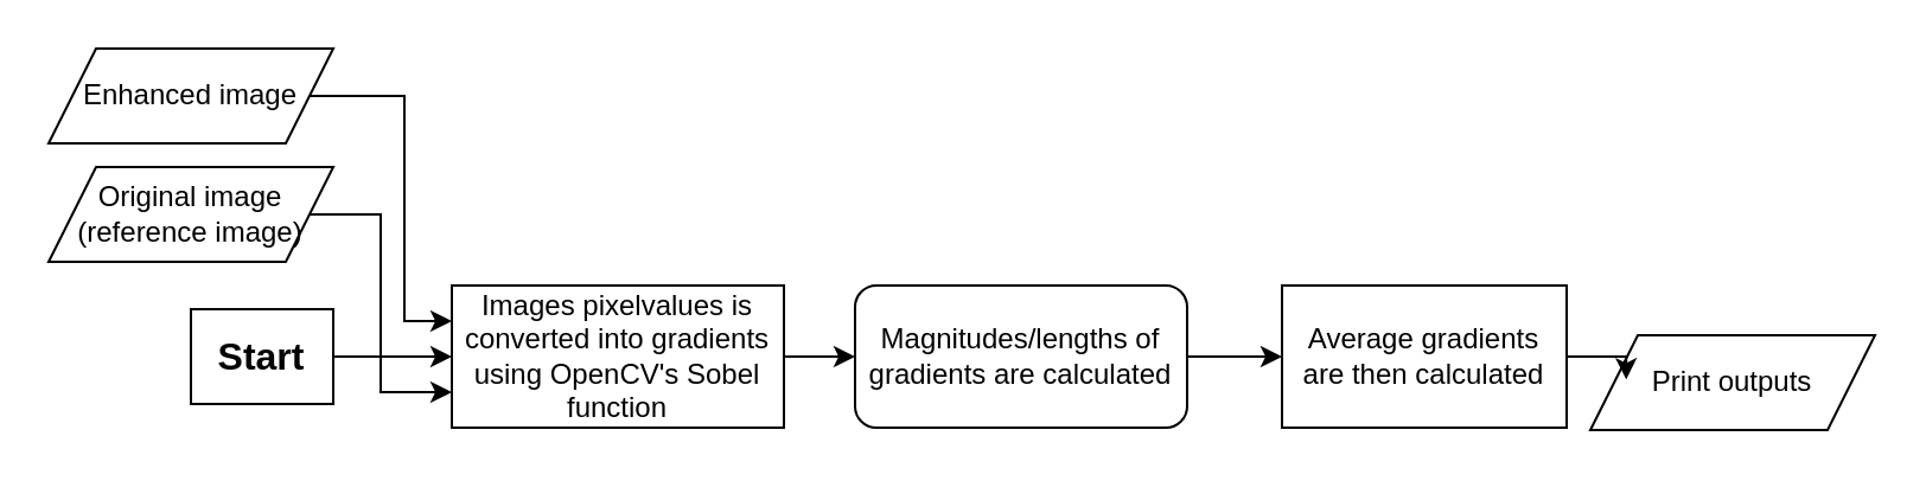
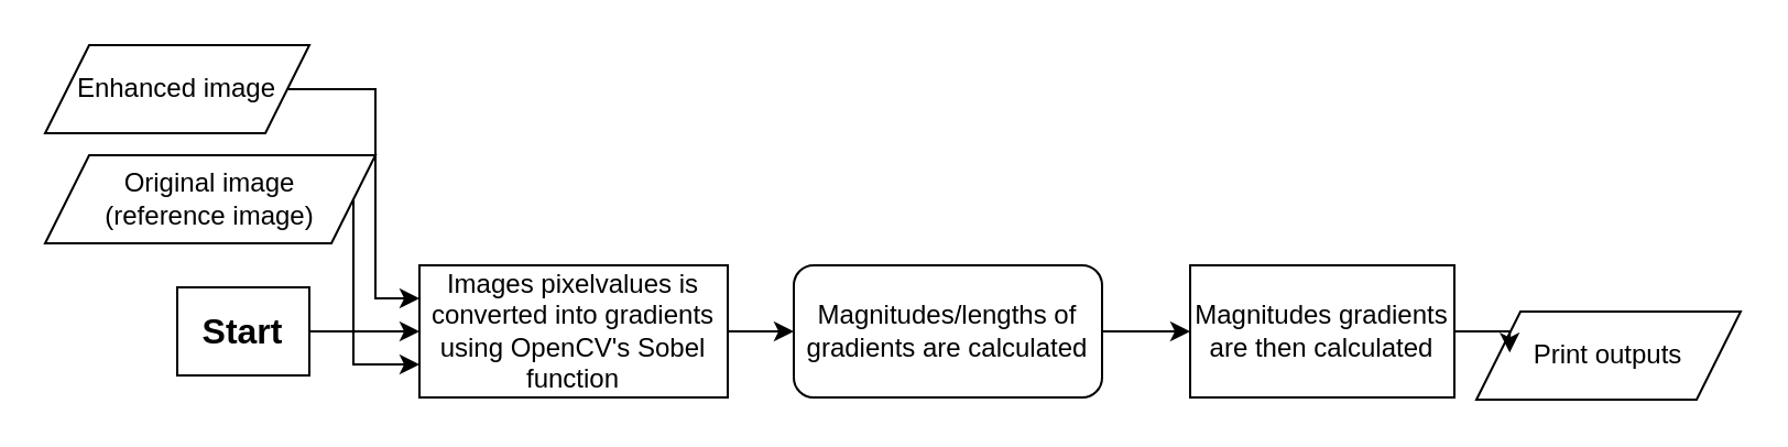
- <mxCell id="3" value="Original image&lt;br&gt;(reference image)" style="shape=parallelogram;perimeter=parallelogramPerimeter;whiteSpace=wrap;html=1;fixedSize=1;" vertex="1" parent="1"><mxGeometry x="20" y="70" width="120" height="40" as="geometry" /></mxCell>
+ <mxCell id="3" value="Original image&lt;br&gt;(reference image)" style="shape=parallelogram;perimeter=parallelogramPerimeter;whiteSpace=wrap;html=1;fixedSize=1;" vertex="1" parent="1"><mxGeometry x="20" y="70" width="150" height="40" as="geometry" /></mxCell>
- <mxCell id="13" value="Average gradients &lt;br&gt;are then calculated" style="whiteSpace=wrap;html=1;rounded=0;" vertex="1" parent="1"><mxGeometry x="540" y="120" width="120" height="60" as="geometry" /></mxCell>
+ <mxCell id="13" value="Magnitudes gradients &lt;br&gt;are then calculated" style="whiteSpace=wrap;html=1;rounded=0;" vertex="1" parent="1"><mxGeometry x="540" y="120" width="120" height="60" as="geometry" /></mxCell>
